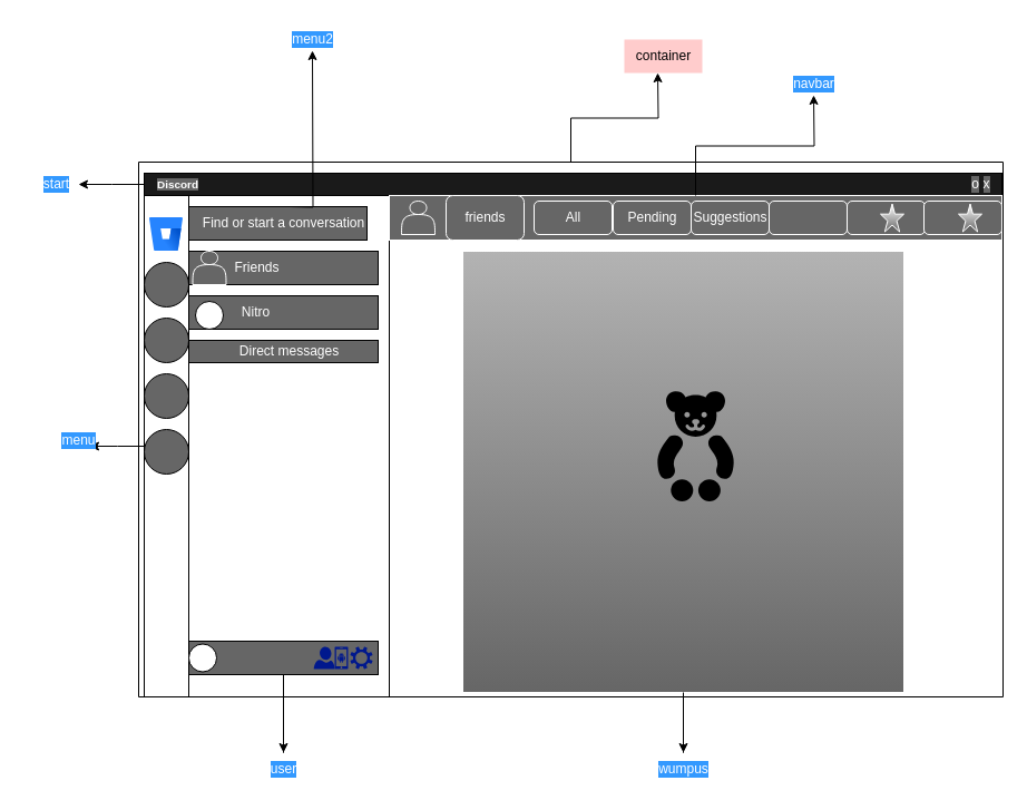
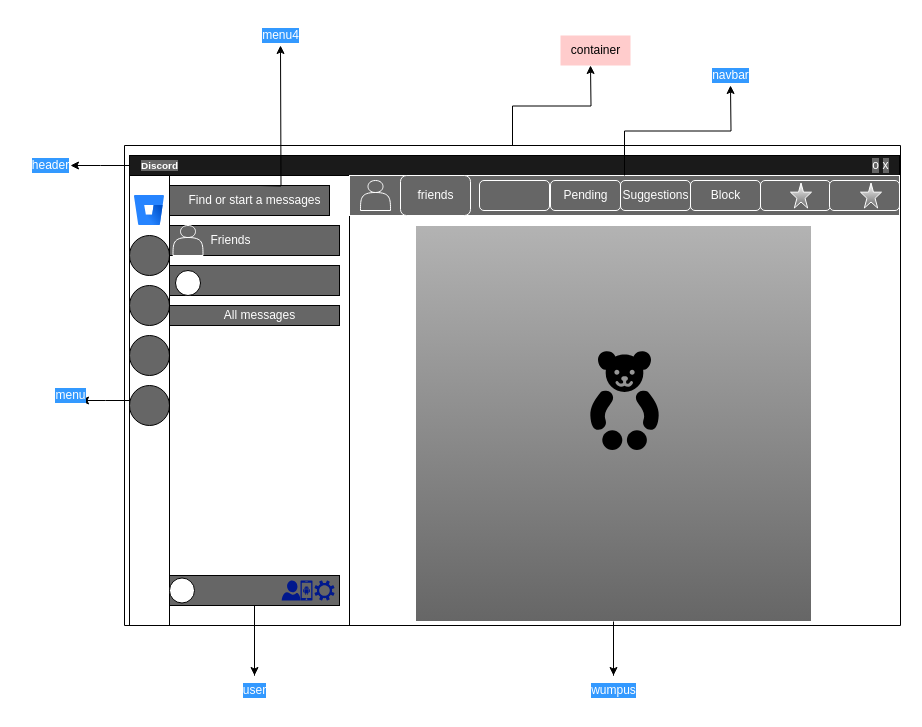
- <mxCell id="52" value="menu2" style="text;html=1;resizable=0;autosize=1;align=center;verticalAlign=middle;points=[];fillColor=none;strokeColor=none;rounded=0;shadow=0;labelBackgroundColor=#3399FF;fontColor=#FFFFFF;" vertex="1" parent="1"><mxGeometry x="250" y="20" width="60" height="30" as="geometry" /></mxCell>
+ <mxCell id="52" value="menu4" style="text;html=1;resizable=0;autosize=1;align=center;verticalAlign=middle;points=[];fillColor=none;strokeColor=none;rounded=0;shadow=0;labelBackgroundColor=#3399FF;fontColor=#FFFFFF;" vertex="1" parent="1"><mxGeometry x="250" y="20" width="60" height="30" as="geometry" /></mxCell>
- <mxCell id="56" value="start" style="text;html=1;resizable=0;autosize=1;align=center;verticalAlign=middle;points=[];fillColor=none;strokeColor=none;rounded=0;shadow=0;labelBackgroundColor=#3399FF;fontColor=#FFFFFF;" vertex="1" parent="1"><mxGeometry x="20" y="150" width="60" height="30" as="geometry" /></mxCell>
+ <mxCell id="56" value="header" style="text;html=1;resizable=0;autosize=1;align=center;verticalAlign=middle;points=[];fillColor=none;strokeColor=none;rounded=0;shadow=0;labelBackgroundColor=#3399FF;fontColor=#FFFFFF;" vertex="1" parent="1"><mxGeometry x="20" y="150" width="60" height="30" as="geometry" /></mxCell>
- <mxCell id="42" value="All" style="text;html=1;resizable=0;autosize=1;align=center;verticalAlign=middle;points=[];fillColor=none;strokeColor=none;rounded=0;shadow=0;labelBackgroundColor=#666666;fontColor=#FFFFFF;" vertex="1" parent="3"><mxGeometry x="370" y="35" width="40" height="30" as="geometry" /></mxCell>
+ <mxCell id="45" value="Block" style="text;html=1;resizable=0;autosize=1;align=center;verticalAlign=middle;points=[];fillColor=none;strokeColor=none;rounded=0;shadow=0;labelBackgroundColor=#666666;fontColor=#FFFFFF;" vertex="1" parent="3"><mxGeometry x="576" y="35" width="50" height="30" as="geometry" /></mxCell>
- <mxCell id="15" value="Find or start a conversation" style="text;html=1;resizable=0;autosize=1;align=center;verticalAlign=middle;points=[];fillColor=none;strokeColor=none;rounded=0;labelBackgroundColor=#666666;fontColor=#FFFFFF;" vertex="1" parent="13"><mxGeometry y="10" width="170" height="30" as="geometry" /></mxCell>
+ <mxCell id="15" value="Find or start a messages" style="text;html=1;resizable=0;autosize=1;align=center;verticalAlign=middle;points=[];fillColor=none;strokeColor=none;rounded=0;labelBackgroundColor=#666666;fontColor=#FFFFFF;" vertex="1" parent="13"><mxGeometry y="10" width="170" height="30" as="geometry" /></mxCell>
- <mxCell id="22" value="Nitro" style="text;html=1;resizable=0;autosize=1;align=center;verticalAlign=middle;points=[];fillColor=none;strokeColor=none;rounded=0;labelBackgroundColor=#666666;fontColor=#FFFFFF;" vertex="1" parent="13"><mxGeometry x="35" y="90" width="50" height="30" as="geometry" /></mxCell>
- <mxCell id="19" value="Direct messages" style="text;html=1;resizable=0;autosize=1;align=center;verticalAlign=middle;points=[];fillColor=none;strokeColor=none;rounded=0;labelBackgroundColor=#666666;fontColor=#FFFFFF;" vertex="1" parent="13"><mxGeometry x="35" y="125" width="110" height="30" as="geometry" /></mxCell>
+ <mxCell id="19" value="All messages" style="text;html=1;resizable=0;autosize=1;align=center;verticalAlign=middle;points=[];fillColor=none;strokeColor=none;rounded=0;labelBackgroundColor=#666666;fontColor=#FFFFFF;" vertex="1" parent="13"><mxGeometry x="35" y="125" width="110" height="30" as="geometry" /></mxCell>
